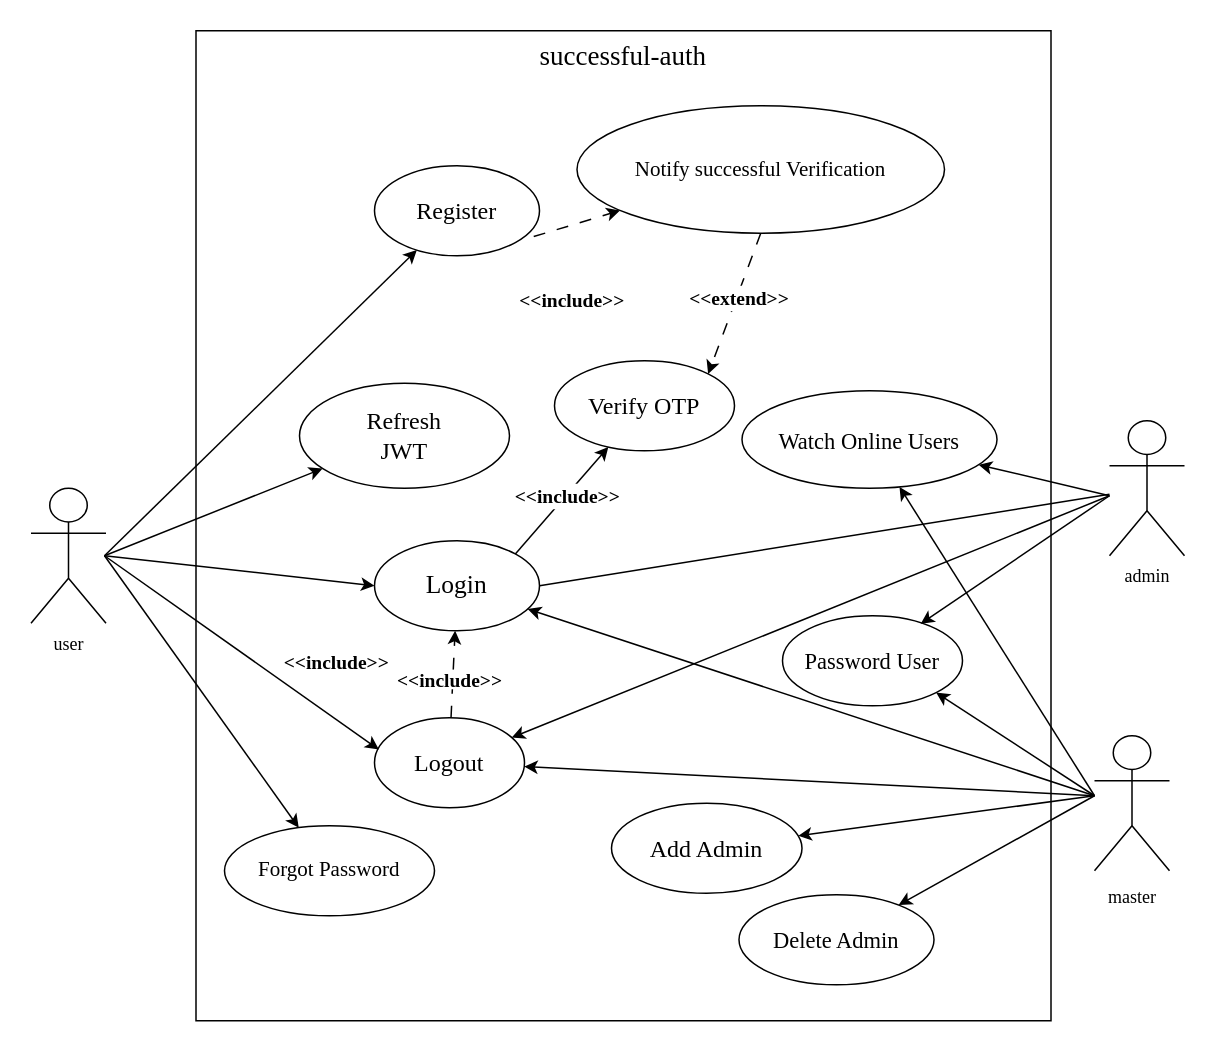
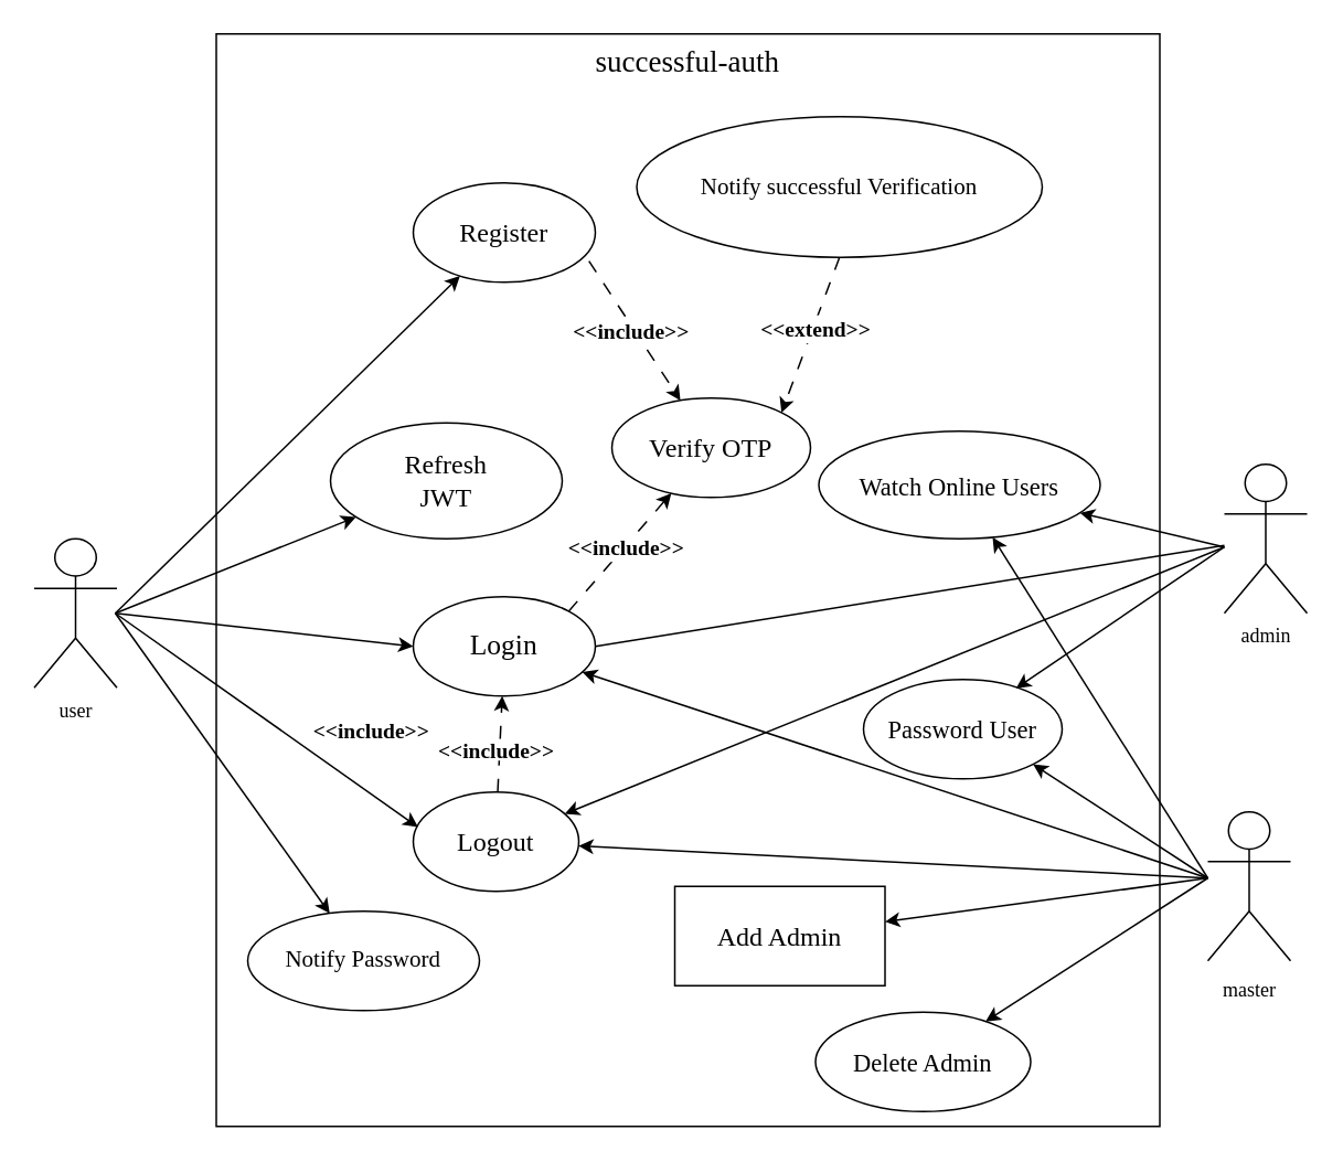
- <mxCell id="14" value="" style="endArrow=classic;html=1;dashed=1;dashPattern=8 8;fontFamily=Comic Sans MS;fontSize=18;exitX=0.965;exitY=0.787;exitDx=0;exitDy=0;exitPerimeter=0;" parent="1" source="5" target="18" edge="1"><mxGeometry relative="1" as="geometry"><mxPoint x="289" y="260" as="sourcePoint" /><mxPoint x="389" y="260" as="targetPoint" /></mxGeometry></mxCell>
+ <mxCell id="14" value="" style="endArrow=classic;html=1;dashed=1;dashPattern=8 8;fontFamily=Comic Sans MS;fontSize=18;exitX=0.965;exitY=0.787;exitDx=0;exitDy=0;exitPerimeter=0;" parent="1" source="5" target="13" edge="1"><mxGeometry relative="1" as="geometry"><mxPoint x="289" y="260" as="sourcePoint" /><mxPoint x="389" y="260" as="targetPoint" /></mxGeometry></mxCell>
- <mxCell id="15" value="" style="endArrow=classic;html=1;dashed=0;dashPattern=8 8;fontFamily=Comic Sans MS;fontSize=18;exitX=1;exitY=0;exitDx=0;exitDy=0;" parent="1" source="8" target="13" edge="1"><mxGeometry relative="1" as="geometry"><mxPoint x="289" y="260" as="sourcePoint" /><mxPoint x="389" y="260" as="targetPoint" /></mxGeometry></mxCell>
+ <mxCell id="15" value="" style="endArrow=classic;html=1;dashed=1;dashPattern=8 8;fontFamily=Comic Sans MS;fontSize=18;exitX=1;exitY=0;exitDx=0;exitDy=0;" parent="1" source="8" target="13" edge="1"><mxGeometry relative="1" as="geometry"><mxPoint x="289" y="260" as="sourcePoint" /><mxPoint x="389" y="260" as="targetPoint" /></mxGeometry></mxCell>
- <mxCell id="23" value="Add Admin" style="ellipse;whiteSpace=wrap;html=1;labelBackgroundColor=default;labelBorderColor=none;fontFamily=Comic Sans MS;fontSize=16;fontColor=default;" parent="1" vertex="1"><mxGeometry x="407" y="535" width="127" height="60" as="geometry" /></mxCell>
+ <mxCell id="23" value="Add Admin" style="whiteSpace=wrap;html=1;labelBackgroundColor=default;labelBorderColor=none;fontFamily=Comic Sans MS;fontSize=16;fontColor=default;rounded=0;" parent="1" vertex="1"><mxGeometry x="407" y="535" width="127" height="60" as="geometry" /></mxCell>
- <mxCell id="36" value="&lt;font style=&quot;font-size: 14px;&quot; face=&quot;Comic Sans MS&quot;&gt;Forgot Password&lt;/font&gt;" style="ellipse;whiteSpace=wrap;html=1;" parent="1" vertex="1"><mxGeometry x="149" y="550" width="140" height="60" as="geometry" /></mxCell>
+ <mxCell id="36" value="&lt;font style=&quot;font-size: 14px;&quot; face=&quot;Comic Sans MS&quot;&gt;Notify Password&lt;/font&gt;" style="ellipse;whiteSpace=wrap;html=1;" parent="1" vertex="1"><mxGeometry x="149" y="550" width="140" height="60" as="geometry" /></mxCell>
- <mxCell id="28" value="&lt;font style=&quot;font-size: 15px;&quot;&gt;Delete Admin&lt;/font&gt;" style="ellipse;whiteSpace=wrap;html=1;labelBackgroundColor=default;labelBorderColor=none;fontFamily=Comic Sans MS;fontSize=12;fontColor=default;" parent="1" vertex="1"><mxGeometry x="492" y="596" width="130" height="60" as="geometry" /></mxCell>
+ <mxCell id="28" value="&lt;font style=&quot;font-size: 15px;&quot;&gt;Delete Admin&lt;/font&gt;" style="ellipse;whiteSpace=wrap;html=1;labelBackgroundColor=default;labelBorderColor=none;fontFamily=Comic Sans MS;fontSize=12;fontColor=default;" parent="1" vertex="1"><mxGeometry x="492" y="611" width="130" height="60" as="geometry" /></mxCell>
